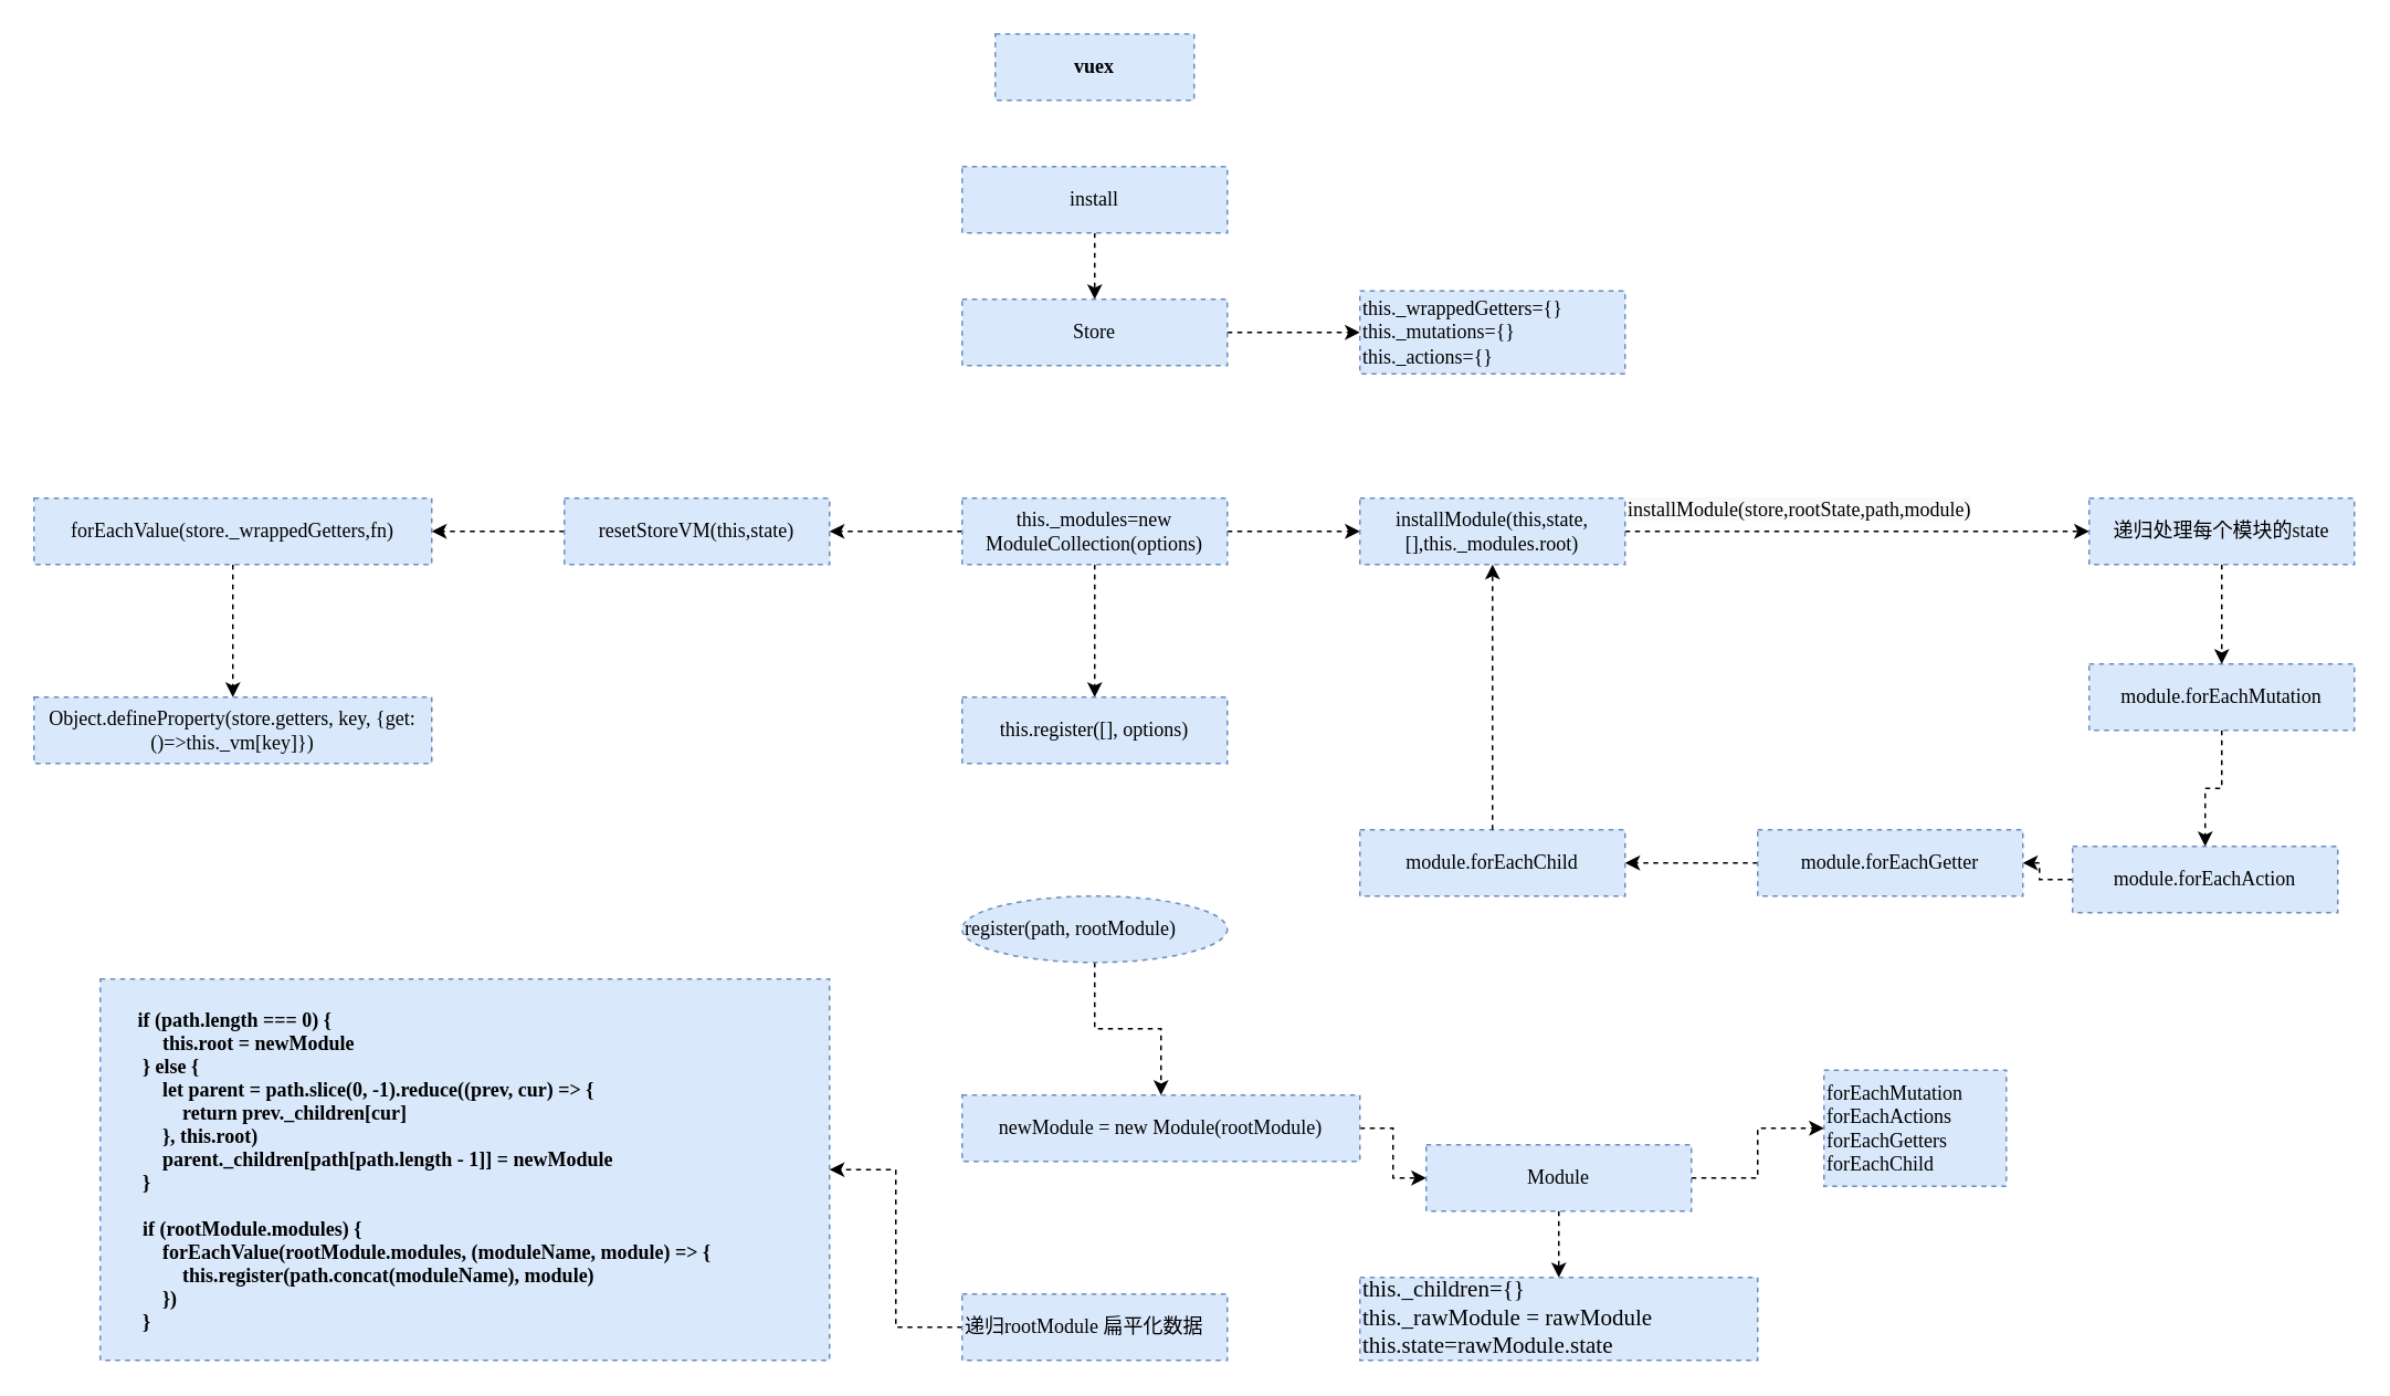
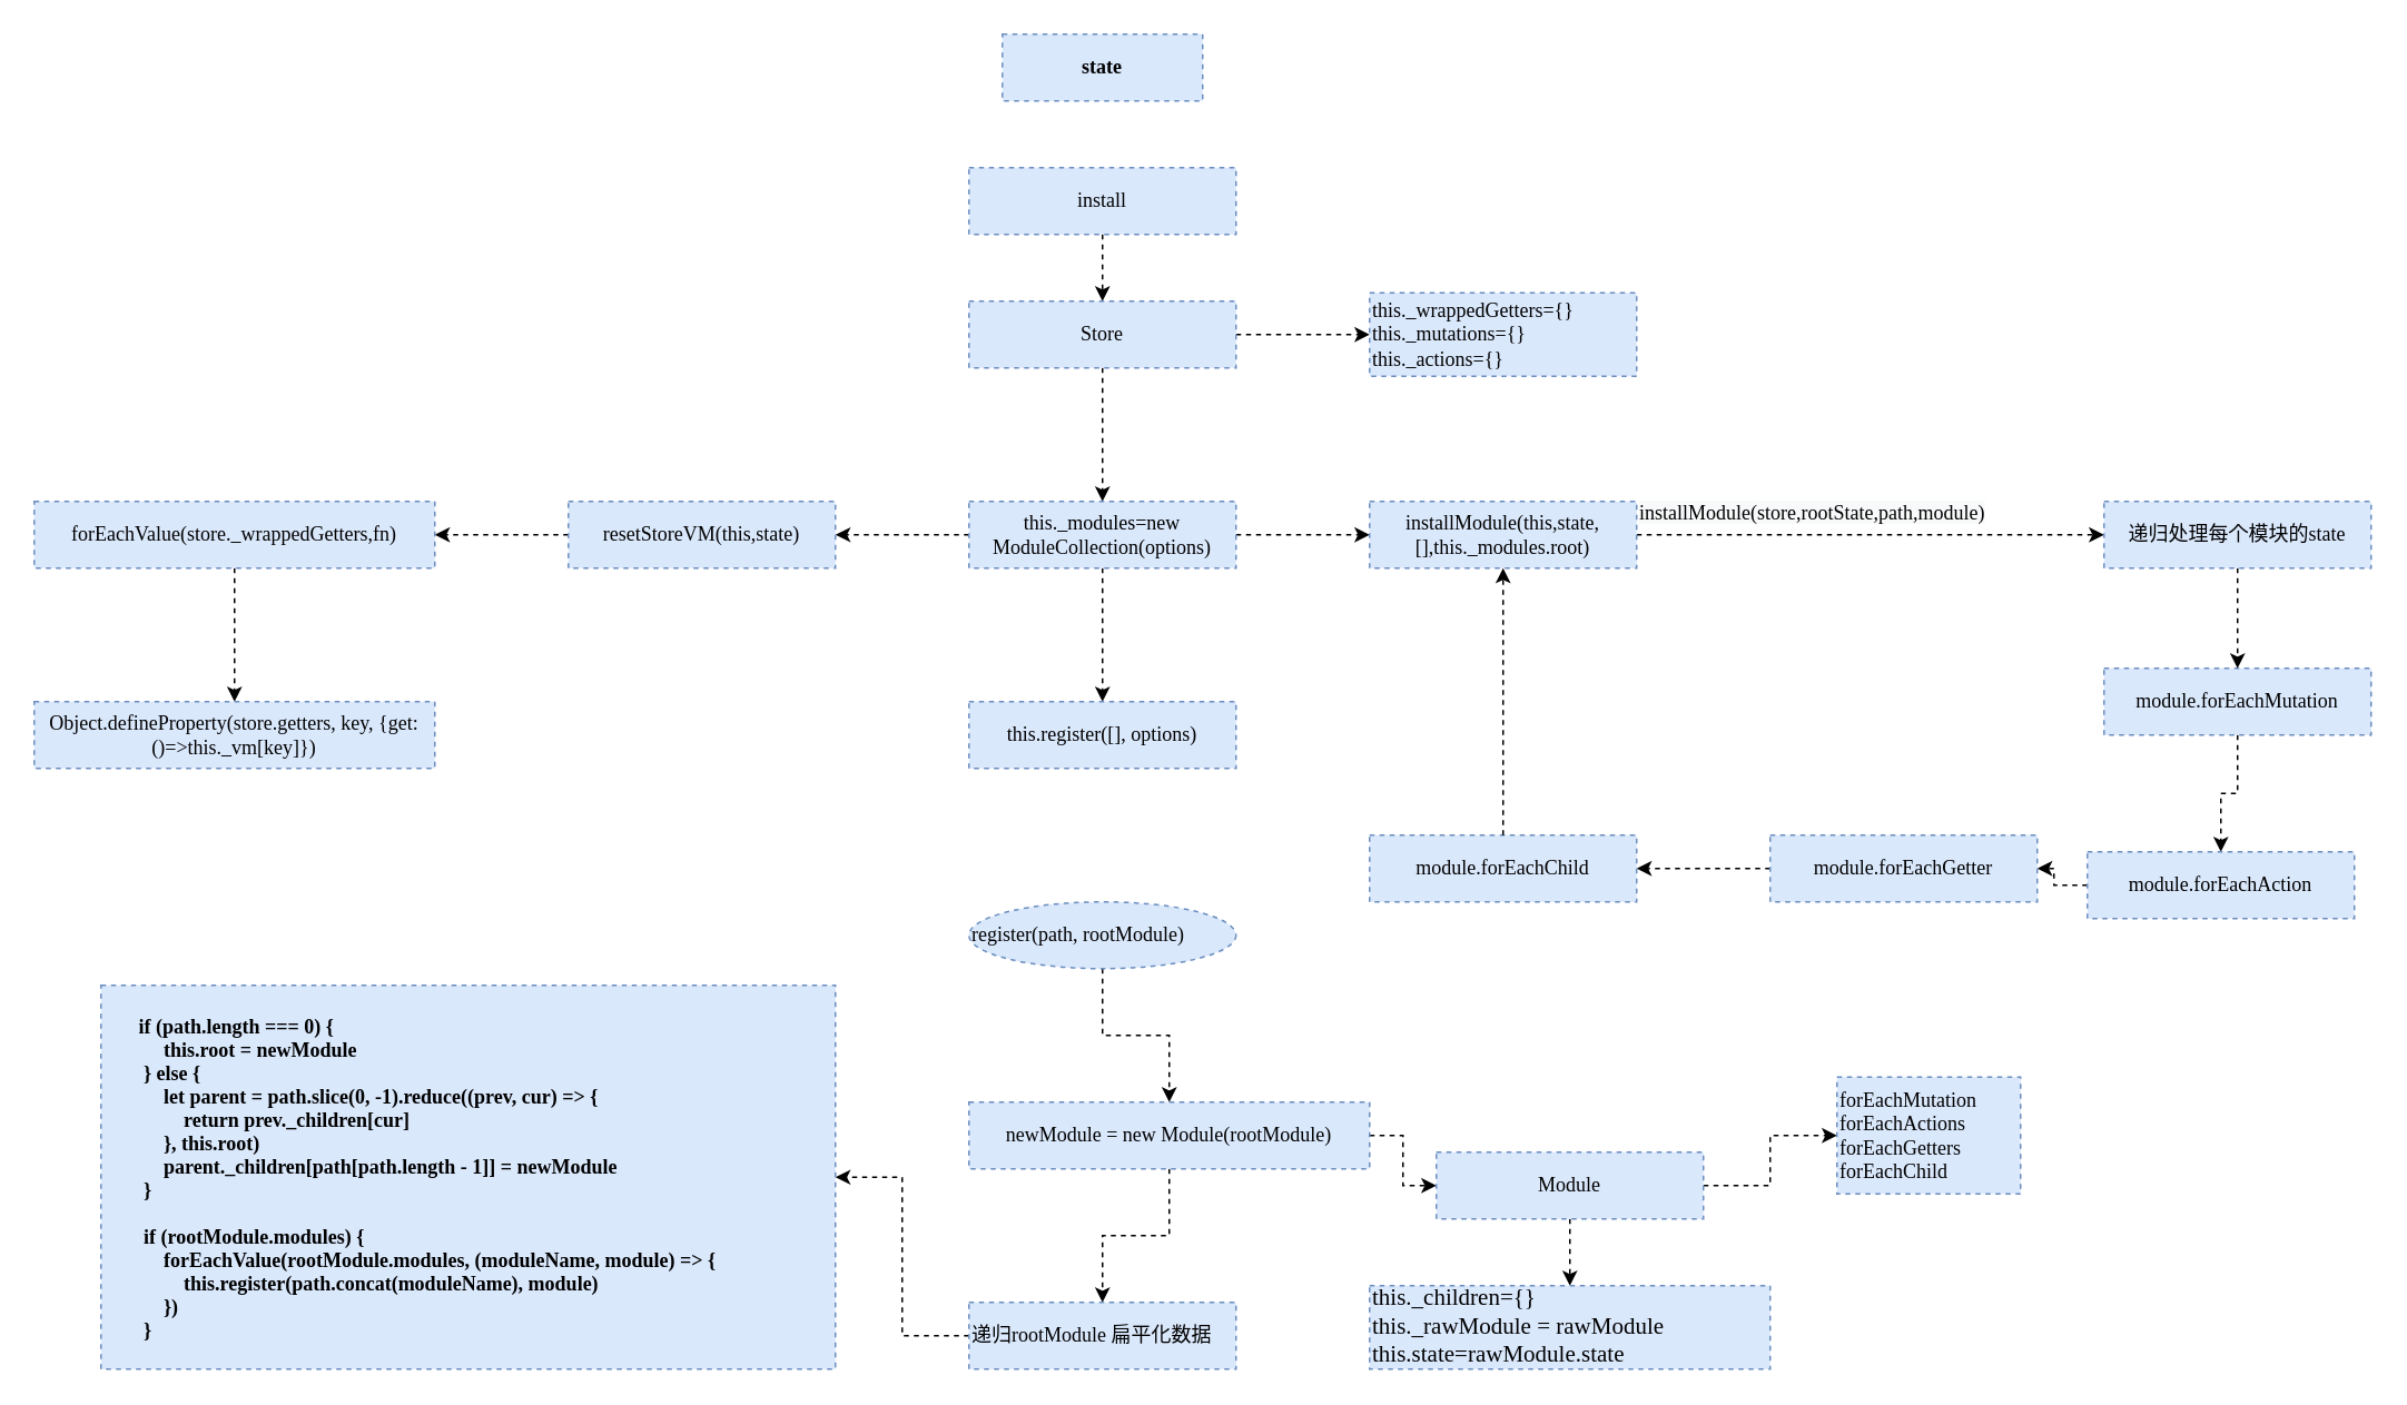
- <mxCell id="2" value="vuex" style="rounded=0;whiteSpace=wrap;html=1;fillColor=#dae8fc;strokeColor=#6c8ebf;dashed=1;fontFamily=Garamond;align=center;fontStyle=1" vertex="1" parent="1"><mxGeometry x="600" y="20" width="120" height="40" as="geometry" /></mxCell>
+ <mxCell id="2" value="state" style="rounded=0;whiteSpace=wrap;html=1;fillColor=#dae8fc;strokeColor=#6c8ebf;dashed=1;fontFamily=Garamond;align=center;fontStyle=1" vertex="1" parent="1"><mxGeometry x="600" y="20" width="120" height="40" as="geometry" /></mxCell>
+ <mxCell id="5" value="" style="edgeStyle=orthogonalEdgeStyle;rounded=0;orthogonalLoop=1;jettySize=auto;html=1;dashed=1;fontFamily=Garamond;align=left;" edge="1" parent="1" source="7" target="11"><mxGeometry relative="1" as="geometry" /></mxCell>
+ <mxCell id="20" value="" style="edgeStyle=orthogonalEdgeStyle;rounded=0;orthogonalLoop=1;jettySize=auto;html=1;dashed=1;fontFamily=Garamond;align=left;" edge="1" parent="1" source="21" target="26"><mxGeometry relative="1" as="geometry" /></mxCell>
